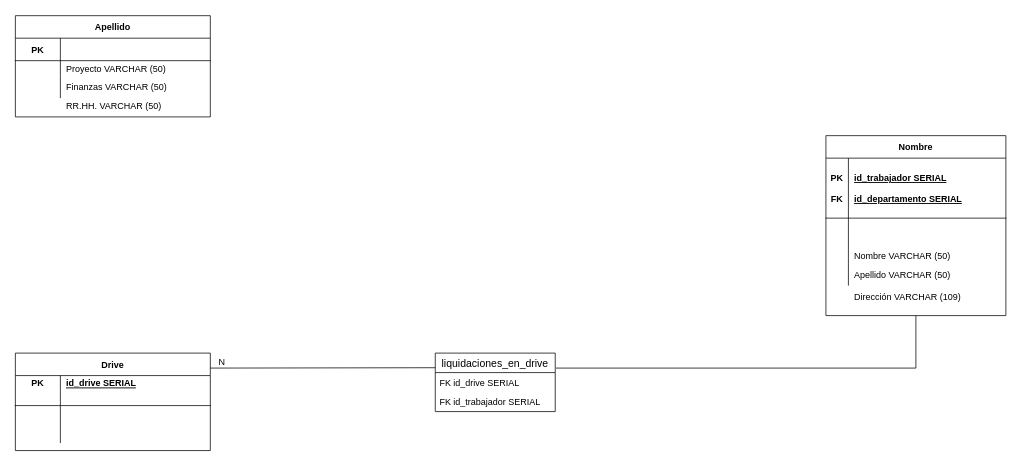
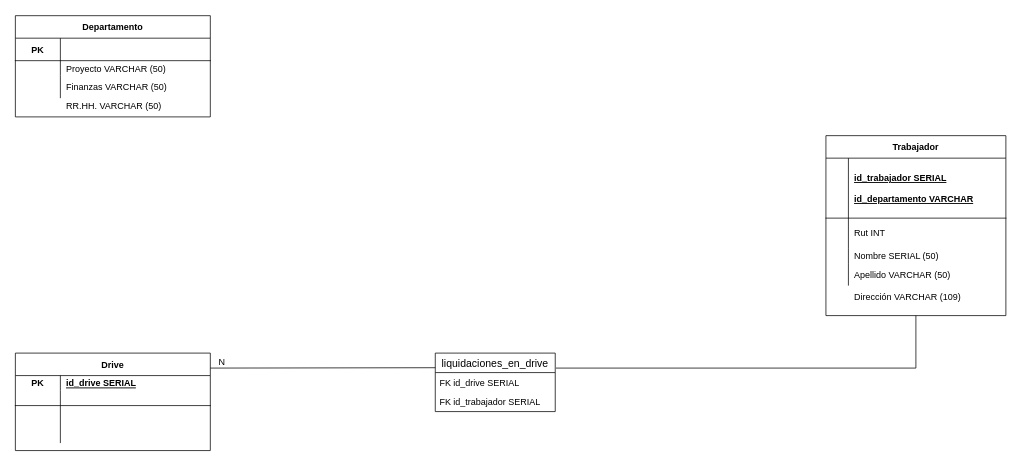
- <mxCell id="3" value="Apellido" style="shape=table;startSize=30;container=1;collapsible=1;childLayout=tableLayout;fixedRows=1;rowLines=0;fontStyle=1;align=center;resizeLast=1;" parent="1" vertex="1"><mxGeometry x="20" y="20" width="260.0" height="135" as="geometry" /></mxCell>
+ <mxCell id="3" value="Departamento" style="shape=table;startSize=30;container=1;collapsible=1;childLayout=tableLayout;fixedRows=1;rowLines=0;fontStyle=1;align=center;resizeLast=1;" parent="1" vertex="1"><mxGeometry x="20" y="20" width="260.0" height="135" as="geometry" /></mxCell>
- <mxCell id="27" value="Nombre" style="shape=table;startSize=30;container=1;collapsible=1;childLayout=tableLayout;fixedRows=1;rowLines=0;fontStyle=1;align=center;resizeLast=1;" parent="1" vertex="1"><mxGeometry x="1101" y="180" width="240" height="240" as="geometry" /></mxCell>
+ <mxCell id="27" value="Trabajador" style="shape=table;startSize=30;container=1;collapsible=1;childLayout=tableLayout;fixedRows=1;rowLines=0;fontStyle=1;align=center;resizeLast=1;" parent="1" vertex="1"><mxGeometry x="1101" y="180" width="240" height="240" as="geometry" /></mxCell>
- <mxCell id="30" value="id_trabajador SERIAL&#10;&#10;id_departamento SERIAL" style="shape=partialRectangle;connectable=0;fillColor=none;top=0;left=0;bottom=0;right=0;align=left;spacingLeft=6;fontStyle=5;overflow=hidden;" parent="28" vertex="1"><mxGeometry x="30" width="210" height="80" as="geometry" /></mxCell>
+ <mxCell id="30" value="id_trabajador SERIAL&#10;&#10;id_departamento VARCHAR" style="shape=partialRectangle;connectable=0;fillColor=none;top=0;left=0;bottom=0;right=0;align=left;spacingLeft=6;fontStyle=5;overflow=hidden;" parent="28" vertex="1"><mxGeometry x="30" width="210" height="80" as="geometry" /></mxCell>
- <mxCell id="29" value="PK&#10;&#10;FK" style="shape=partialRectangle;connectable=0;fillColor=none;top=0;left=0;bottom=0;right=0;fontStyle=1;overflow=hidden;" parent="28" vertex="1"><mxGeometry width="30" height="80" as="geometry" /></mxCell>
+ <mxCell id="33" value="Rut INT" style="shape=partialRectangle;connectable=0;fillColor=none;top=0;left=0;bottom=0;right=0;align=left;spacingLeft=6;overflow=hidden;" parent="31" vertex="1"><mxGeometry x="30" width="210" height="40" as="geometry" /></mxCell>
- <mxCell id="36" value="Nombre VARCHAR (50)" style="shape=partialRectangle;connectable=0;fillColor=none;top=0;left=0;bottom=0;right=0;align=left;spacingLeft=6;overflow=hidden;" parent="34" vertex="1"><mxGeometry x="30" width="210" height="20" as="geometry" /></mxCell>
+ <mxCell id="36" value="Nombre SERIAL (50)" style="shape=partialRectangle;connectable=0;fillColor=none;top=0;left=0;bottom=0;right=0;align=left;spacingLeft=6;overflow=hidden;" parent="34" vertex="1"><mxGeometry x="30" width="210" height="20" as="geometry" /></mxCell>
